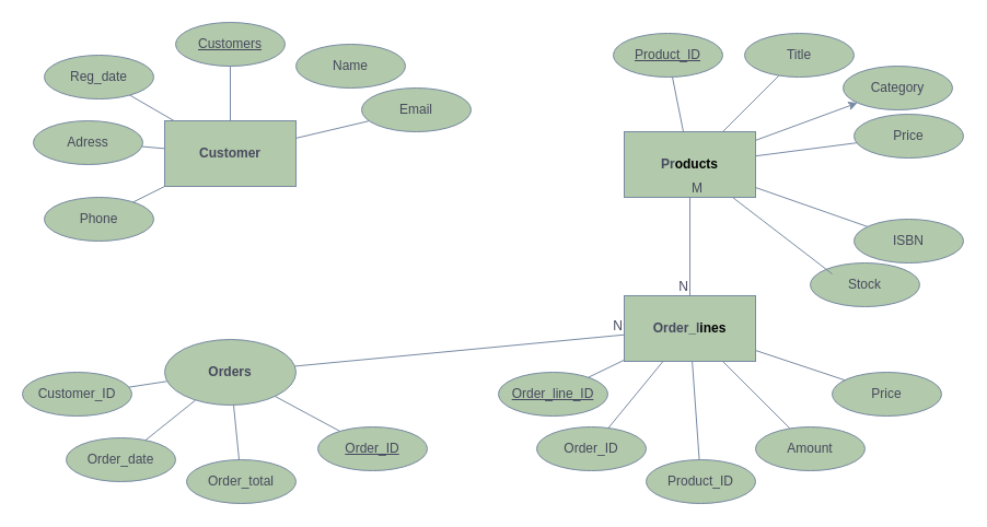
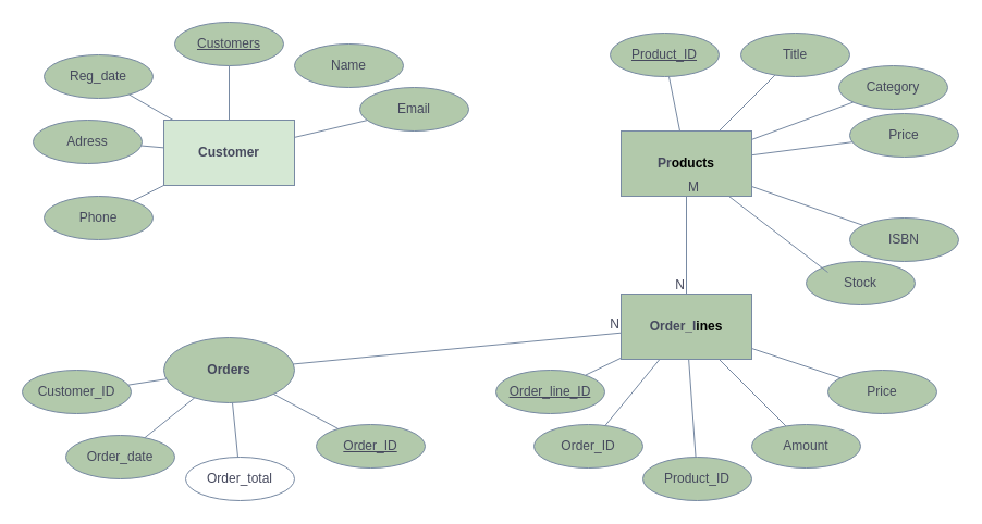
- <mxCell id="29" value="" style="endArrow=classic;html=1;rounded=0;labelBackgroundColor=none;strokeColor=#788AA3;fontColor=default;" edge="1" parent="1" source="5" target="20"><mxGeometry relative="1" as="geometry"><mxPoint x="680" y="130" as="sourcePoint" /><mxPoint x="650" y="220" as="targetPoint" /></mxGeometry></mxCell>
+ <mxCell id="29" value="" style="endArrow=none;html=1;rounded=0;labelBackgroundColor=none;strokeColor=#788AA3;fontColor=default;" edge="1" parent="1" source="5" target="20"><mxGeometry relative="1" as="geometry"><mxPoint x="680" y="130" as="sourcePoint" /><mxPoint x="650" y="220" as="targetPoint" /></mxGeometry></mxCell>
- <mxCell id="2" value="&lt;b&gt;Customer&lt;/b&gt;" style="whiteSpace=wrap;html=1;align=center;labelBackgroundColor=none;fillColor=#B2C9AB;strokeColor=#788AA3;fontColor=#46495D;" vertex="1" parent="1"><mxGeometry x="150" y="110" width="120" height="60" as="geometry" /></mxCell>
+ <mxCell id="2" value="&lt;b&gt;Customer&lt;/b&gt;" style="whiteSpace=wrap;html=1;align=center;labelBackgroundColor=none;fillColor=#d5e8d4;strokeColor=#788AA3;fontColor=#46495D;" vertex="1" parent="1"><mxGeometry x="150" y="110" width="120" height="60" as="geometry" /></mxCell>
- <mxCell id="23" value="Order_total" style="ellipse;whiteSpace=wrap;html=1;align=center;labelBackgroundColor=none;fillColor=#B2C9AB;strokeColor=#788AA3;fontColor=#46495D;" vertex="1" parent="1"><mxGeometry x="170" y="420" width="100" height="40" as="geometry" /></mxCell>
+ <mxCell id="23" value="Order_total" style="ellipse;whiteSpace=wrap;html=1;align=center;labelBackgroundColor=none;fillColor=#ffffff;strokeColor=#788AA3;fontColor=#46495D;" vertex="1" parent="1"><mxGeometry x="170" y="420" width="100" height="40" as="geometry" /></mxCell>
